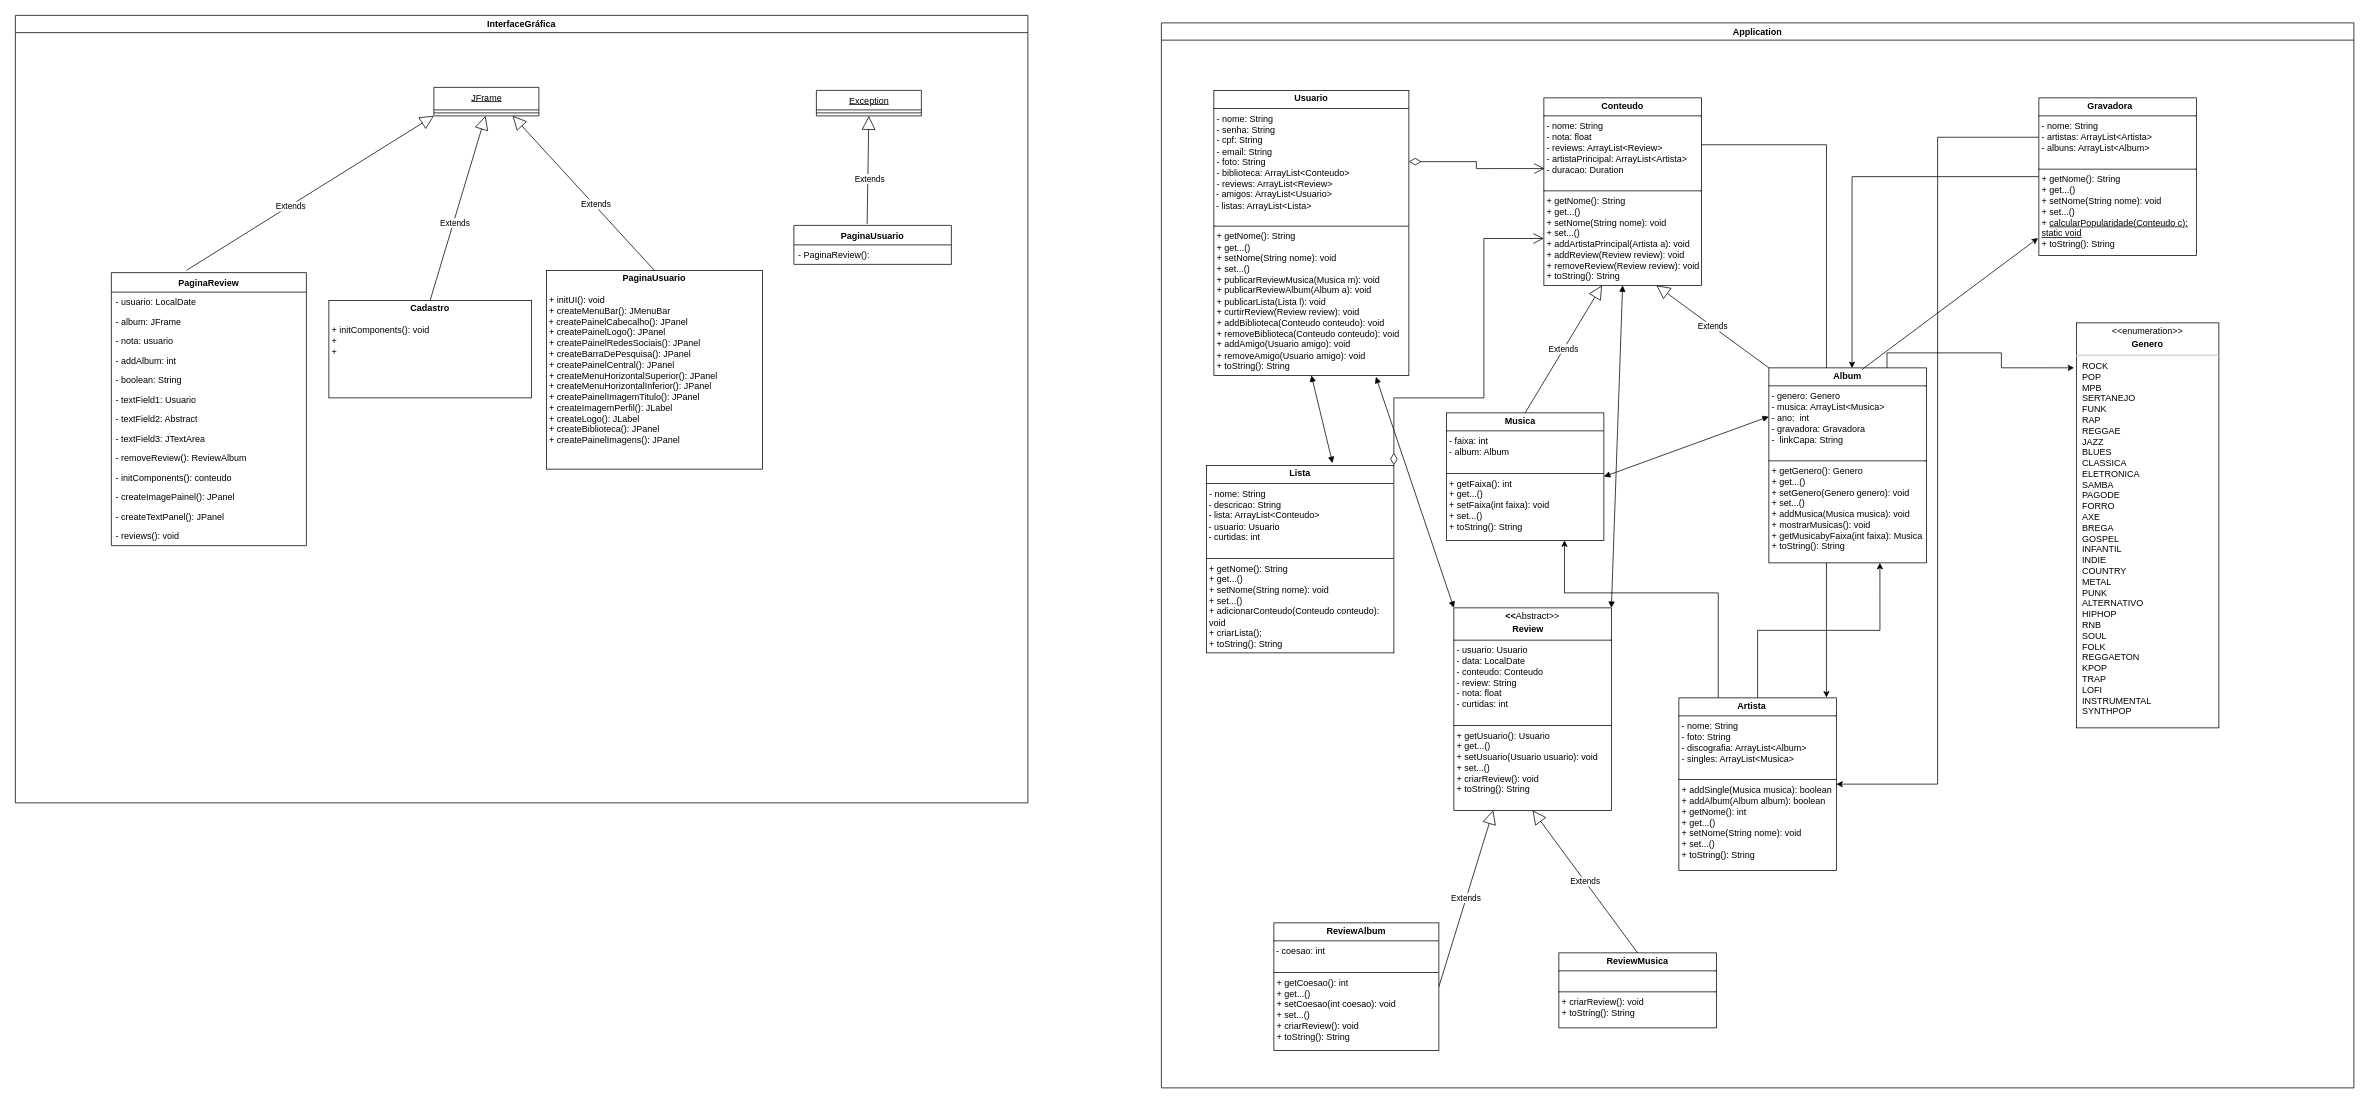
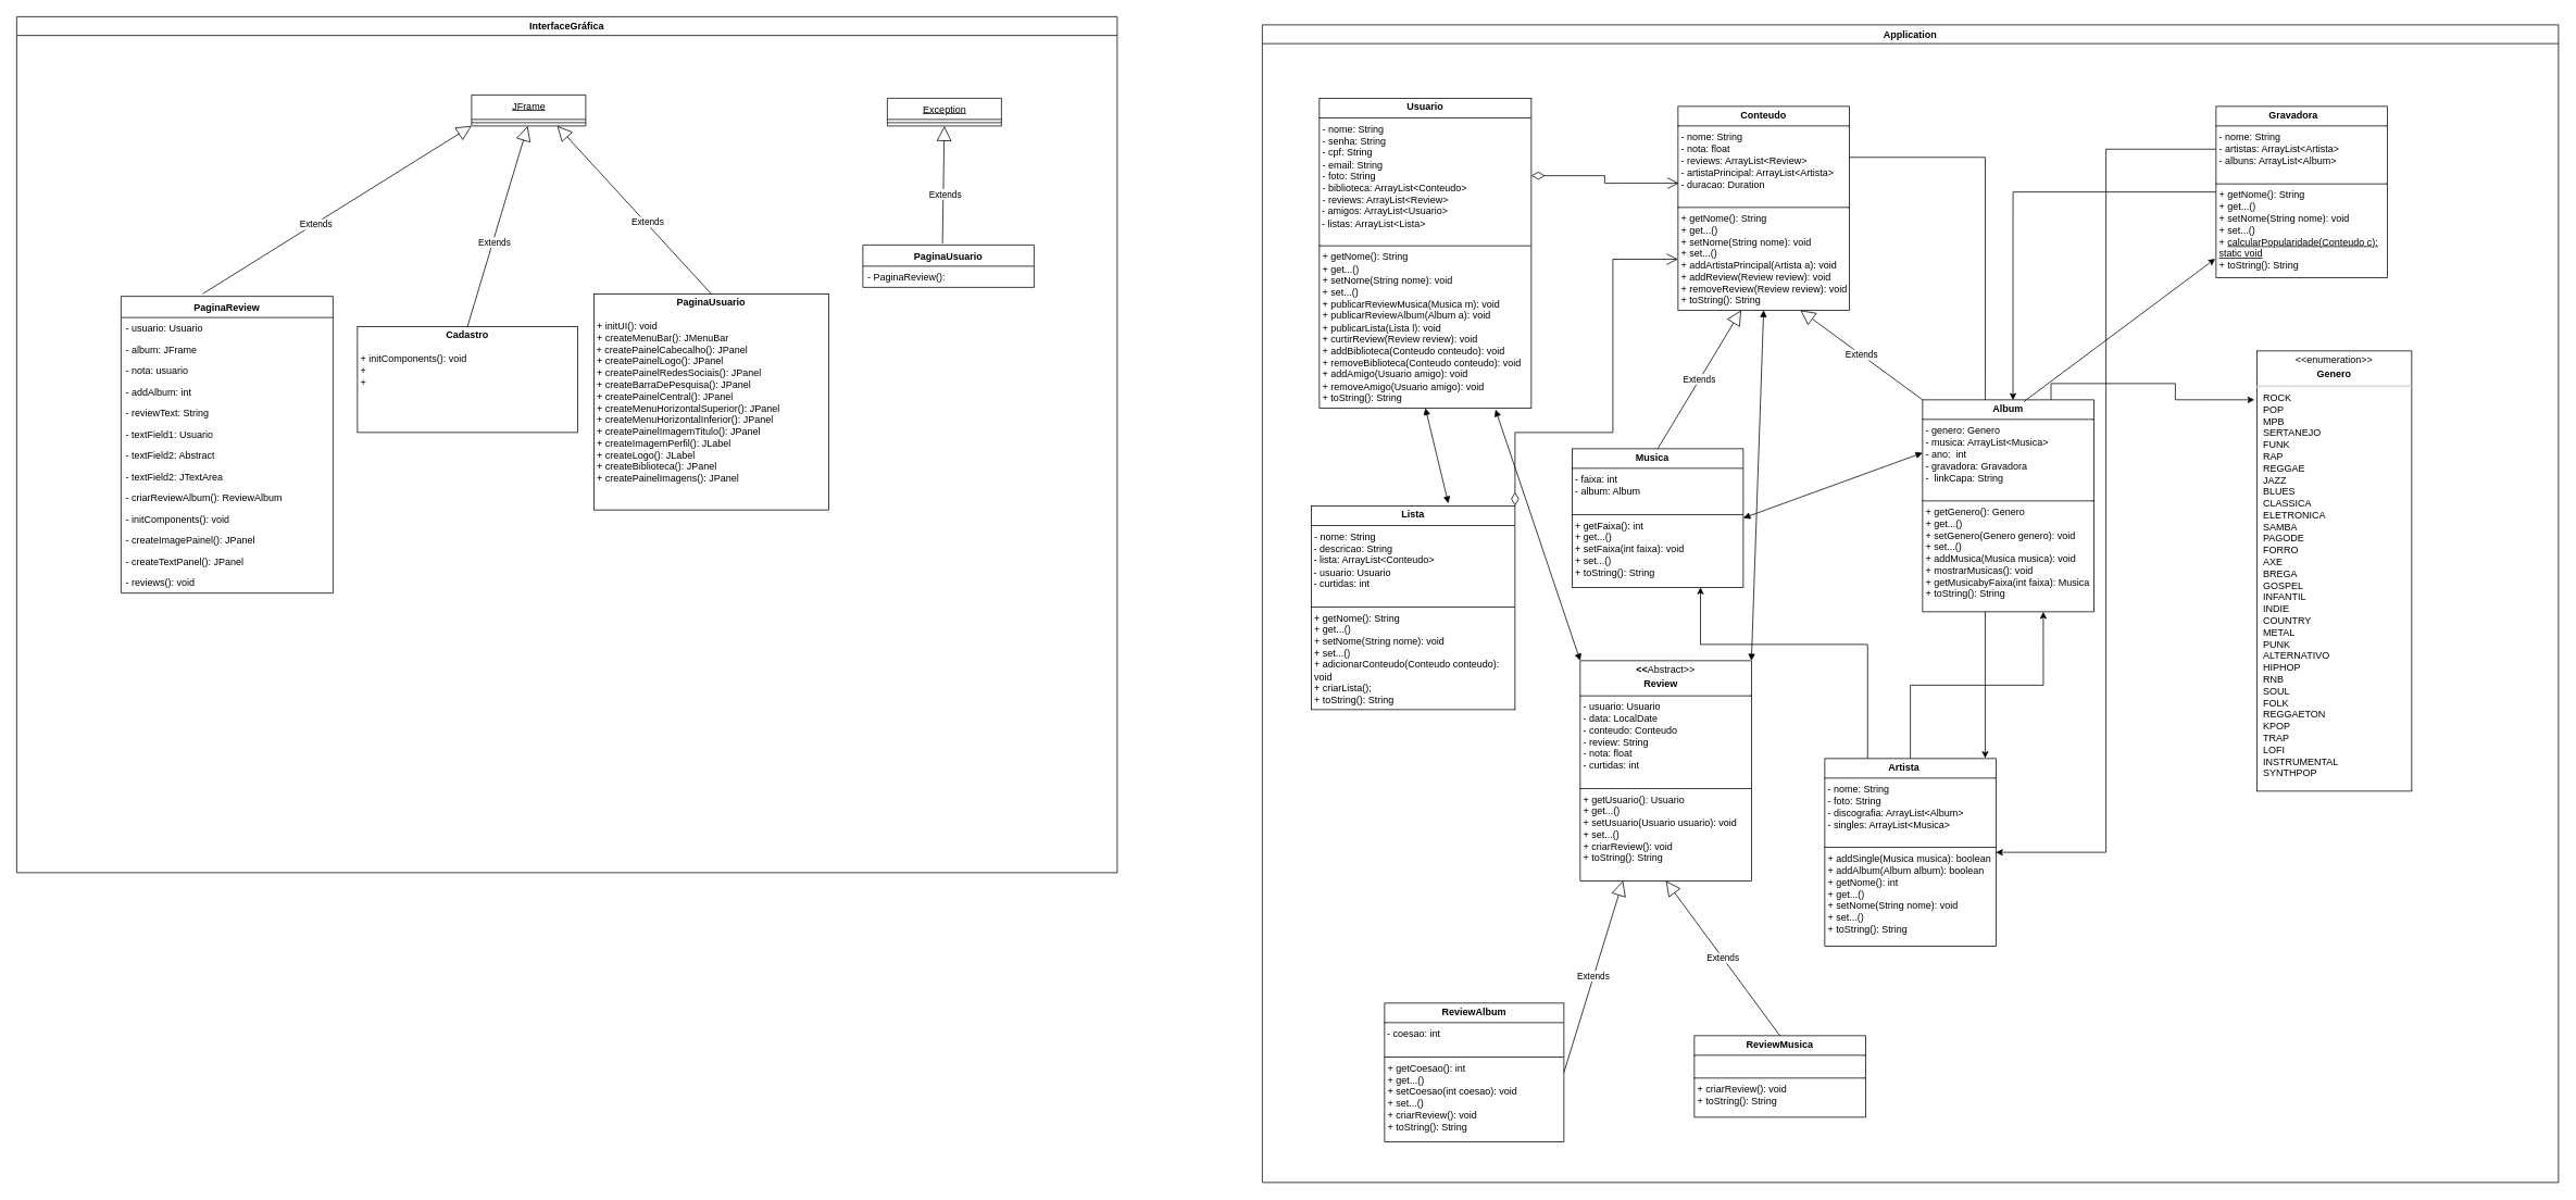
- <mxCell id="46" value="- usuario: LocalDate" style="text;strokeColor=none;fillColor=none;align=left;verticalAlign=top;spacingLeft=4;spacingRight=4;overflow=hidden;rotatable=0;points=[[0,0.5],[1,0.5]];portConstraint=eastwest;whiteSpace=wrap;html=1;" vertex="1" parent="45"><mxGeometry y="26" width="260" height="26" as="geometry" /></mxCell>
+ <mxCell id="46" value="- usuario: Usuario" style="text;strokeColor=none;fillColor=none;align=left;verticalAlign=top;spacingLeft=4;spacingRight=4;overflow=hidden;rotatable=0;points=[[0,0.5],[1,0.5]];portConstraint=eastwest;whiteSpace=wrap;html=1;" vertex="1" parent="45"><mxGeometry y="26" width="260" height="26" as="geometry" /></mxCell>
- <mxCell id="50" value="- boolean: String" style="text;strokeColor=none;fillColor=none;align=left;verticalAlign=top;spacingLeft=4;spacingRight=4;overflow=hidden;rotatable=0;points=[[0,0.5],[1,0.5]];portConstraint=eastwest;whiteSpace=wrap;html=1;" vertex="1" parent="45"><mxGeometry y="130" width="260" height="26" as="geometry" /></mxCell>
+ <mxCell id="50" value="- reviewText: String" style="text;strokeColor=none;fillColor=none;align=left;verticalAlign=top;spacingLeft=4;spacingRight=4;overflow=hidden;rotatable=0;points=[[0,0.5],[1,0.5]];portConstraint=eastwest;whiteSpace=wrap;html=1;" vertex="1" parent="45"><mxGeometry y="130" width="260" height="26" as="geometry" /></mxCell>
- <mxCell id="53" value="- textField3: JTextArea" style="text;strokeColor=none;fillColor=none;align=left;verticalAlign=top;spacingLeft=4;spacingRight=4;overflow=hidden;rotatable=0;points=[[0,0.5],[1,0.5]];portConstraint=eastwest;whiteSpace=wrap;html=1;" vertex="1" parent="45"><mxGeometry y="208" width="260" height="26" as="geometry" /></mxCell>
+ <mxCell id="53" value="- textField2: JTextArea" style="text;strokeColor=none;fillColor=none;align=left;verticalAlign=top;spacingLeft=4;spacingRight=4;overflow=hidden;rotatable=0;points=[[0,0.5],[1,0.5]];portConstraint=eastwest;whiteSpace=wrap;html=1;" vertex="1" parent="45"><mxGeometry y="208" width="260" height="26" as="geometry" /></mxCell>
- <mxCell id="54" value="- removeReview(): ReviewAlbum" style="text;strokeColor=none;fillColor=none;align=left;verticalAlign=top;spacingLeft=4;spacingRight=4;overflow=hidden;rotatable=0;points=[[0,0.5],[1,0.5]];portConstraint=eastwest;whiteSpace=wrap;html=1;" vertex="1" parent="45"><mxGeometry y="234" width="260" height="26" as="geometry" /></mxCell>
+ <mxCell id="54" value="- criarReviewAlbum(): ReviewAlbum" style="text;strokeColor=none;fillColor=none;align=left;verticalAlign=top;spacingLeft=4;spacingRight=4;overflow=hidden;rotatable=0;points=[[0,0.5],[1,0.5]];portConstraint=eastwest;whiteSpace=wrap;html=1;" vertex="1" parent="45"><mxGeometry y="234" width="260" height="26" as="geometry" /></mxCell>
- <mxCell id="55" value="- initComponents(): conteudo" style="text;strokeColor=none;fillColor=none;align=left;verticalAlign=top;spacingLeft=4;spacingRight=4;overflow=hidden;rotatable=0;points=[[0,0.5],[1,0.5]];portConstraint=eastwest;whiteSpace=wrap;html=1;" vertex="1" parent="45"><mxGeometry y="260" width="260" height="26" as="geometry" /></mxCell>
+ <mxCell id="55" value="- initComponents(): void" style="text;strokeColor=none;fillColor=none;align=left;verticalAlign=top;spacingLeft=4;spacingRight=4;overflow=hidden;rotatable=0;points=[[0,0.5],[1,0.5]];portConstraint=eastwest;whiteSpace=wrap;html=1;" vertex="1" parent="45"><mxGeometry y="260" width="260" height="26" as="geometry" /></mxCell>
